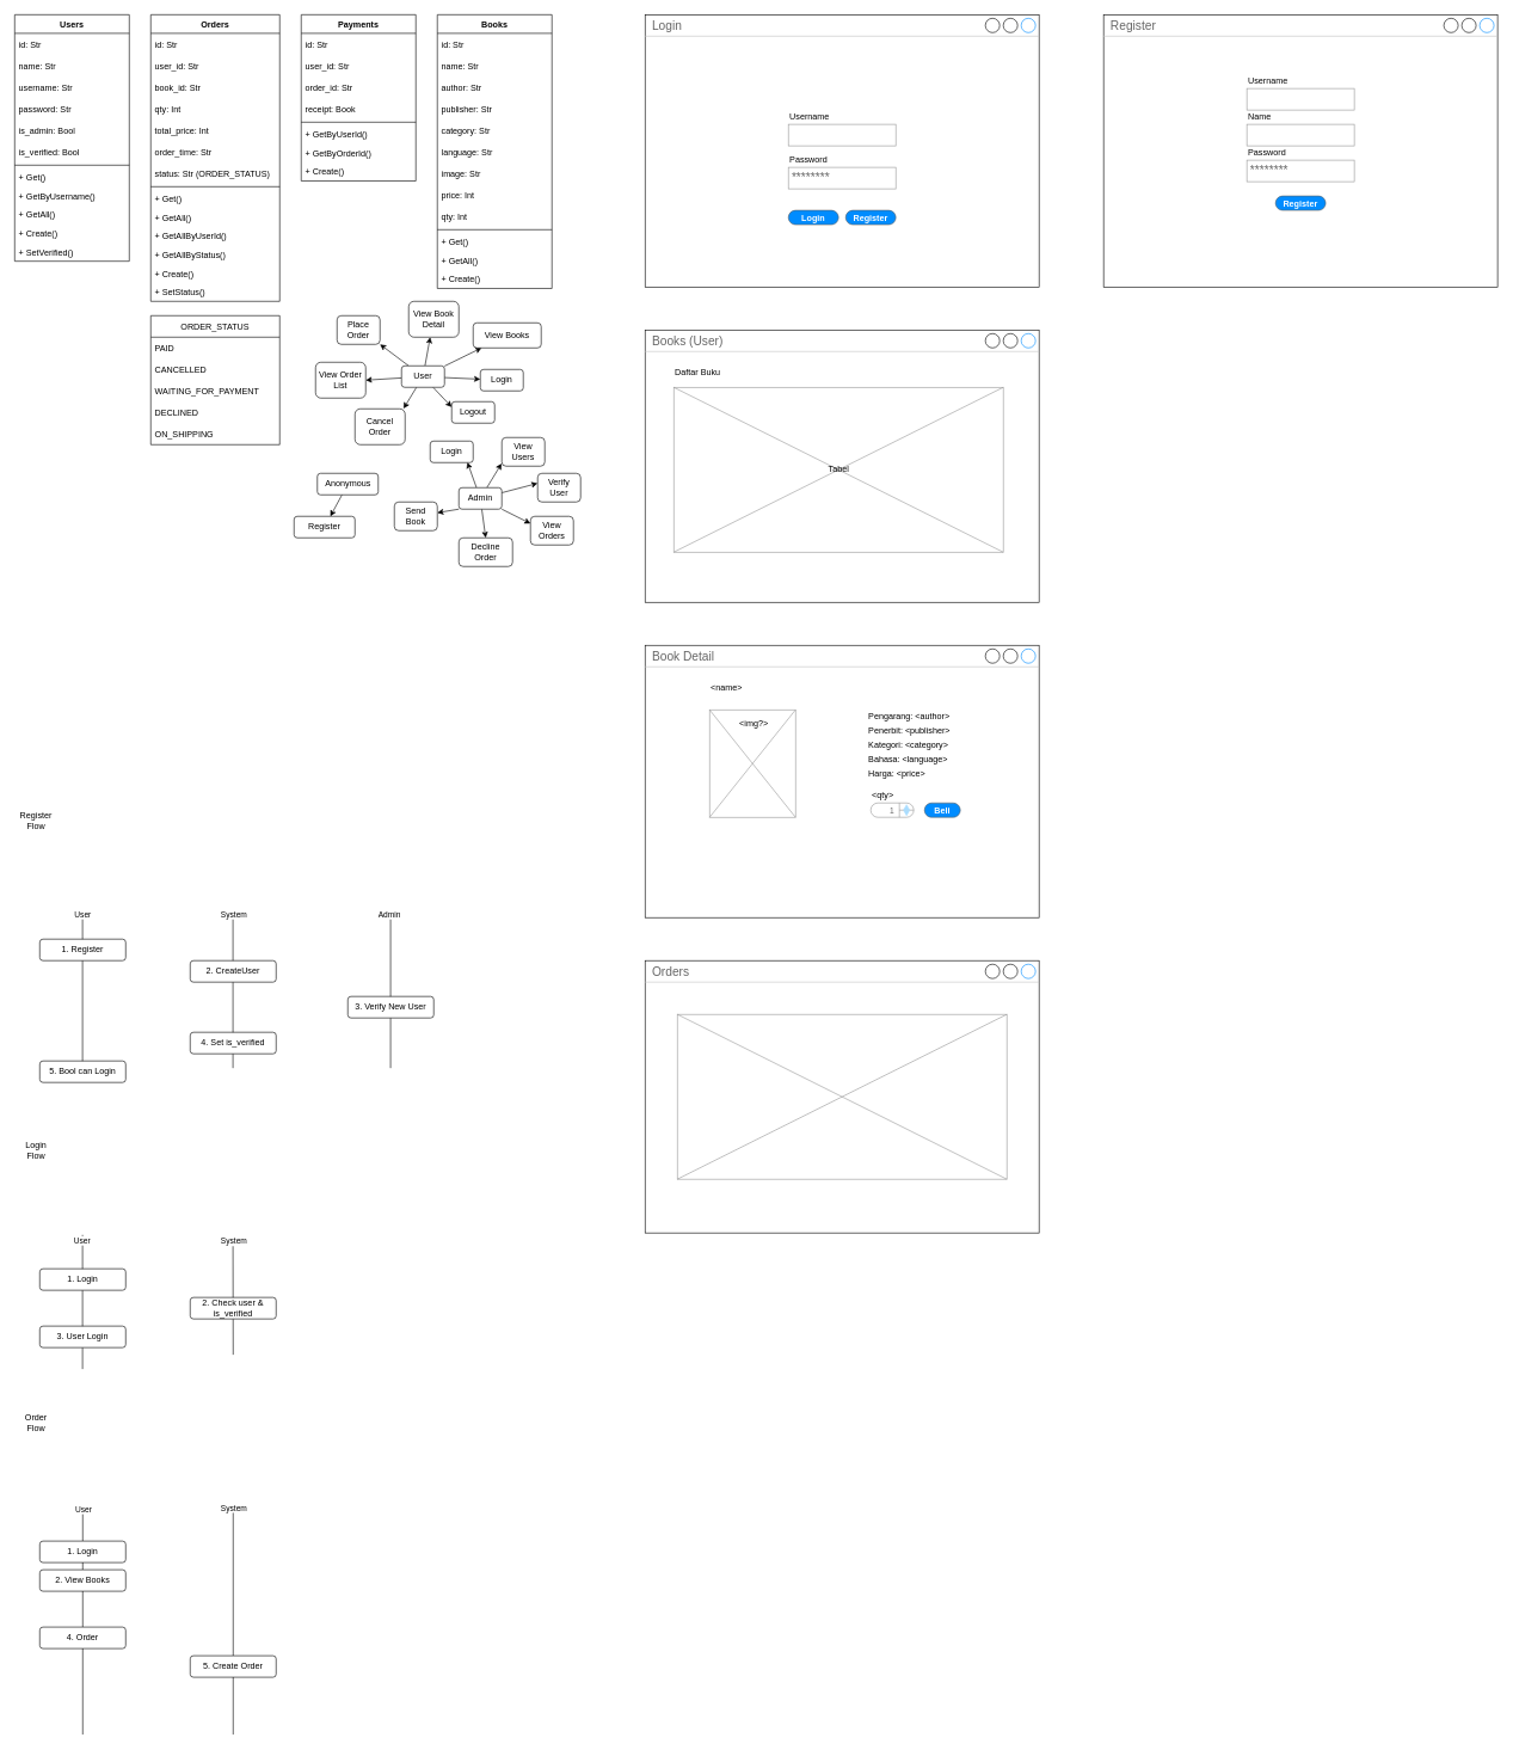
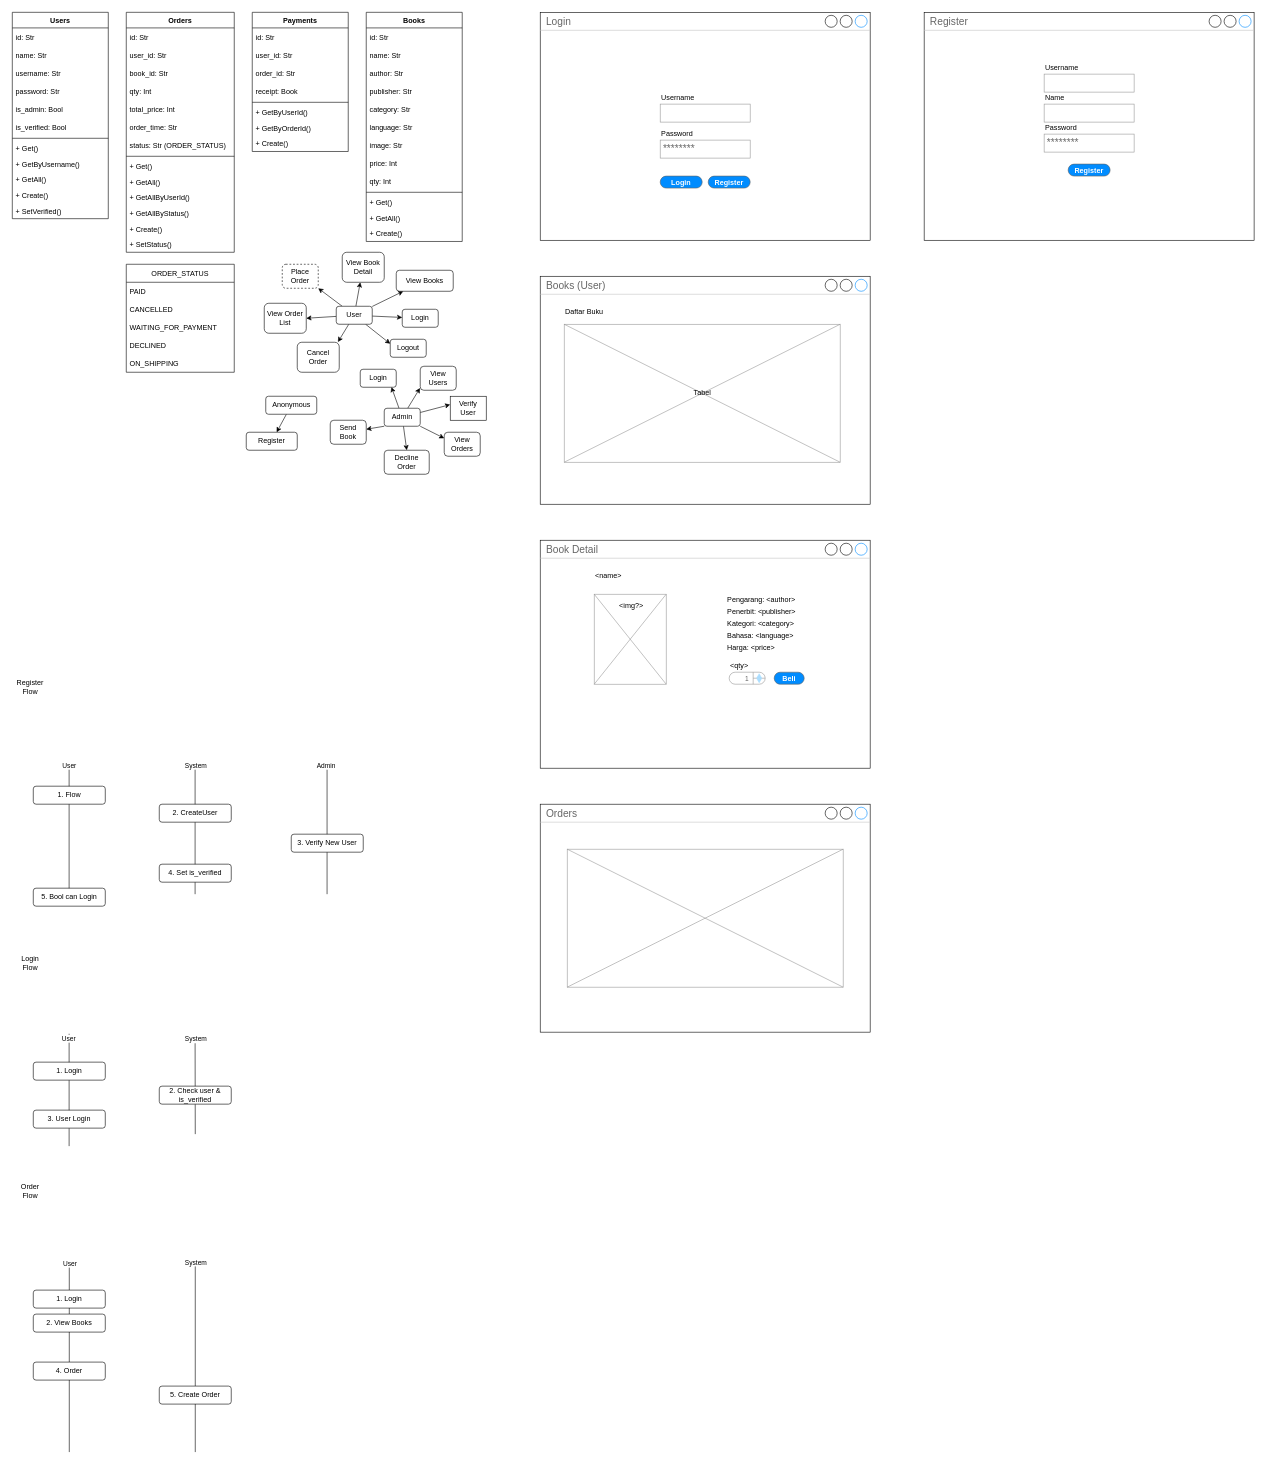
- <mxCell id="104" value="Place Order" style="rounded=1;whiteSpace=wrap;html=1;" parent="1" vertex="1"><mxGeometry x="470" y="440" width="60" height="40" as="geometry" /></mxCell>
+ <mxCell id="104" value="Place Order" style="rounded=1;whiteSpace=wrap;html=1;dashed=1;" parent="1" vertex="1"><mxGeometry x="470" y="440" width="60" height="40" as="geometry" /></mxCell>
- <mxCell id="157" value="Logout" style="rounded=1;whiteSpace=wrap;html=1;" vertex="1" parent="1"><mxGeometry x="630" y="560" width="60" height="30" as="geometry" /></mxCell>
+ <mxCell id="157" value="Logout" style="rounded=1;whiteSpace=wrap;html=1;" vertex="1" parent="1"><mxGeometry x="650" y="565" width="60" height="30" as="geometry" /></mxCell>
- <mxCell id="115" value="Verify User" style="rounded=1;whiteSpace=wrap;html=1;" parent="1" vertex="1"><mxGeometry x="750" y="660" width="60" height="40" as="geometry" /></mxCell>
+ <mxCell id="115" value="Verify User" style="whiteSpace=wrap;html=1;rounded=0;" parent="1" vertex="1"><mxGeometry x="750" y="660" width="60" height="40" as="geometry" /></mxCell>
- <mxCell id="11" value="1. Register" style="rounded=1;whiteSpace=wrap;html=1;" parent="1" vertex="1"><mxGeometry x="55" y="1310" width="120" height="30" as="geometry" /></mxCell>
+ <mxCell id="11" value="1. Flow" style="rounded=1;whiteSpace=wrap;html=1;" parent="1" vertex="1"><mxGeometry x="55" y="1310" width="120" height="30" as="geometry" /></mxCell>
